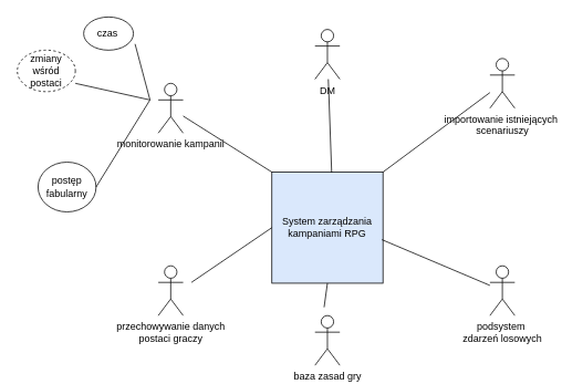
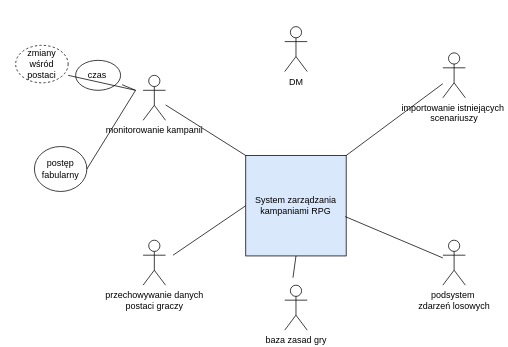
- <mxCell id="15" value="czas&lt;span style=&quot;white-space: pre;&quot;&gt;&#09;&lt;/span&gt;" style="ellipse;whiteSpace=wrap;html=1;" vertex="1" parent="1"><mxGeometry x="100" y="20" width="60" height="40" as="geometry" /></mxCell>
+ <mxCell id="15" value="czas&lt;span style=&quot;white-space: pre;&quot;&gt;&#09;&lt;/span&gt;" style="ellipse;whiteSpace=wrap;html=1;" vertex="1" parent="1"><mxGeometry x="100" y="80" width="60" height="40" as="geometry" /></mxCell>
- <mxCell id="8" value="" style="endArrow=none;html=1;rounded=0;exitX=0.538;exitY=0.004;exitDx=0;exitDy=0;exitPerimeter=0;" edge="1" parent="1" source="2" target="3"><mxGeometry width="50" height="50" relative="1" as="geometry"><mxPoint x="360" y="290" as="sourcePoint" /><mxPoint x="394" y="110" as="targetPoint" /></mxGeometry></mxCell>
